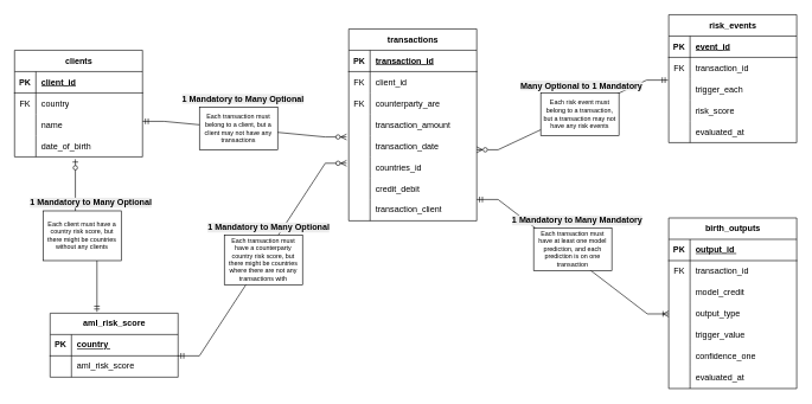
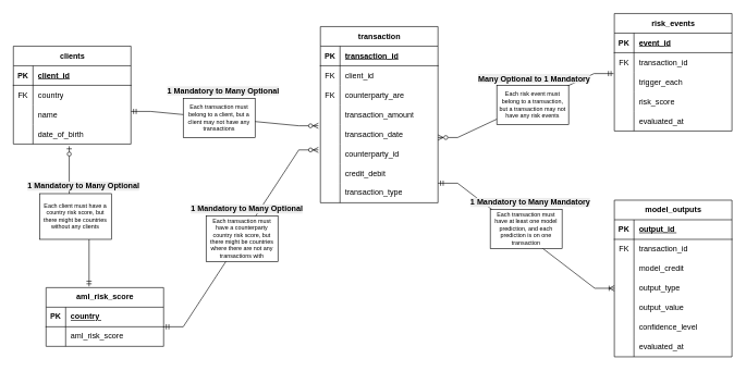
- <mxCell id="22" value="transactions" style="shape=table;startSize=30;container=1;collapsible=1;childLayout=tableLayout;fixedRows=1;rowLines=0;fontStyle=1;align=center;resizeLast=1;html=1;" vertex="1" parent="1"><mxGeometry x="490" y="40" width="180" height="270" as="geometry" /></mxCell>
+ <mxCell id="22" value="transaction" style="shape=table;startSize=30;container=1;collapsible=1;childLayout=tableLayout;fixedRows=1;rowLines=0;fontStyle=1;align=center;resizeLast=1;html=1;" vertex="1" parent="1"><mxGeometry x="490" y="40" width="180" height="270" as="geometry" /></mxCell>
- <mxCell id="40" value="&lt;span style=&quot;text-wrap-mode: nowrap;&quot;&gt;countries_id&lt;/span&gt;" style="shape=partialRectangle;connectable=0;fillColor=none;top=0;left=0;bottom=0;right=0;align=left;spacingLeft=6;overflow=hidden;whiteSpace=wrap;html=1;" vertex="1" parent="38"><mxGeometry x="30" width="150" height="30" as="geometry"><mxRectangle width="150" height="30" as="alternateBounds" /></mxGeometry></mxCell>
+ <mxCell id="40" value="&lt;span style=&quot;text-wrap-mode: nowrap;&quot;&gt;counterparty_id&lt;/span&gt;" style="shape=partialRectangle;connectable=0;fillColor=none;top=0;left=0;bottom=0;right=0;align=left;spacingLeft=6;overflow=hidden;whiteSpace=wrap;html=1;" vertex="1" parent="38"><mxGeometry x="30" width="150" height="30" as="geometry"><mxRectangle width="150" height="30" as="alternateBounds" /></mxGeometry></mxCell>
- <mxCell id="46" value="&lt;span style=&quot;text-wrap-mode: nowrap;&quot;&gt;transaction_client&lt;/span&gt;" style="shape=partialRectangle;connectable=0;fillColor=none;top=0;left=0;bottom=0;right=0;align=left;spacingLeft=6;overflow=hidden;whiteSpace=wrap;html=1;" vertex="1" parent="44"><mxGeometry x="30" width="150" height="30" as="geometry"><mxRectangle width="150" height="30" as="alternateBounds" /></mxGeometry></mxCell>
+ <mxCell id="46" value="&lt;span style=&quot;text-wrap-mode: nowrap;&quot;&gt;transaction_type&lt;/span&gt;" style="shape=partialRectangle;connectable=0;fillColor=none;top=0;left=0;bottom=0;right=0;align=left;spacingLeft=6;overflow=hidden;whiteSpace=wrap;html=1;" vertex="1" parent="44"><mxGeometry x="30" width="150" height="30" as="geometry"><mxRectangle width="150" height="30" as="alternateBounds" /></mxGeometry></mxCell>
- <mxCell id="63" value="birth_outputs" style="shape=table;startSize=30;container=1;collapsible=1;childLayout=tableLayout;fixedRows=1;rowLines=0;fontStyle=1;align=center;resizeLast=1;html=1;" vertex="1" parent="1"><mxGeometry x="940" y="306" width="180" height="240" as="geometry" /></mxCell>
+ <mxCell id="63" value="model_outputs" style="shape=table;startSize=30;container=1;collapsible=1;childLayout=tableLayout;fixedRows=1;rowLines=0;fontStyle=1;align=center;resizeLast=1;html=1;" vertex="1" parent="1"><mxGeometry x="940" y="306" width="180" height="240" as="geometry" /></mxCell>
- <mxCell id="78" value="&lt;span style=&quot;text-wrap-mode: nowrap;&quot;&gt;trigger_value&lt;/span&gt;" style="shape=partialRectangle;connectable=0;fillColor=none;top=0;left=0;bottom=0;right=0;align=left;spacingLeft=6;overflow=hidden;whiteSpace=wrap;html=1;" vertex="1" parent="76"><mxGeometry x="30" width="150" height="30" as="geometry"><mxRectangle width="150" height="30" as="alternateBounds" /></mxGeometry></mxCell>
+ <mxCell id="78" value="&lt;span style=&quot;text-wrap-mode: nowrap;&quot;&gt;output_value&lt;/span&gt;" style="shape=partialRectangle;connectable=0;fillColor=none;top=0;left=0;bottom=0;right=0;align=left;spacingLeft=6;overflow=hidden;whiteSpace=wrap;html=1;" vertex="1" parent="76"><mxGeometry x="30" width="150" height="30" as="geometry"><mxRectangle width="150" height="30" as="alternateBounds" /></mxGeometry></mxCell>
- <mxCell id="81" value="&lt;span style=&quot;text-wrap-mode: nowrap;&quot;&gt;confidence_one&lt;/span&gt;" style="shape=partialRectangle;connectable=0;fillColor=none;top=0;left=0;bottom=0;right=0;align=left;spacingLeft=6;overflow=hidden;whiteSpace=wrap;html=1;" vertex="1" parent="79"><mxGeometry x="30" width="150" height="30" as="geometry"><mxRectangle width="150" height="30" as="alternateBounds" /></mxGeometry></mxCell>
+ <mxCell id="81" value="&lt;span style=&quot;text-wrap-mode: nowrap;&quot;&gt;confidence_level&lt;/span&gt;" style="shape=partialRectangle;connectable=0;fillColor=none;top=0;left=0;bottom=0;right=0;align=left;spacingLeft=6;overflow=hidden;whiteSpace=wrap;html=1;" vertex="1" parent="79"><mxGeometry x="30" width="150" height="30" as="geometry"><mxRectangle width="150" height="30" as="alternateBounds" /></mxGeometry></mxCell>
